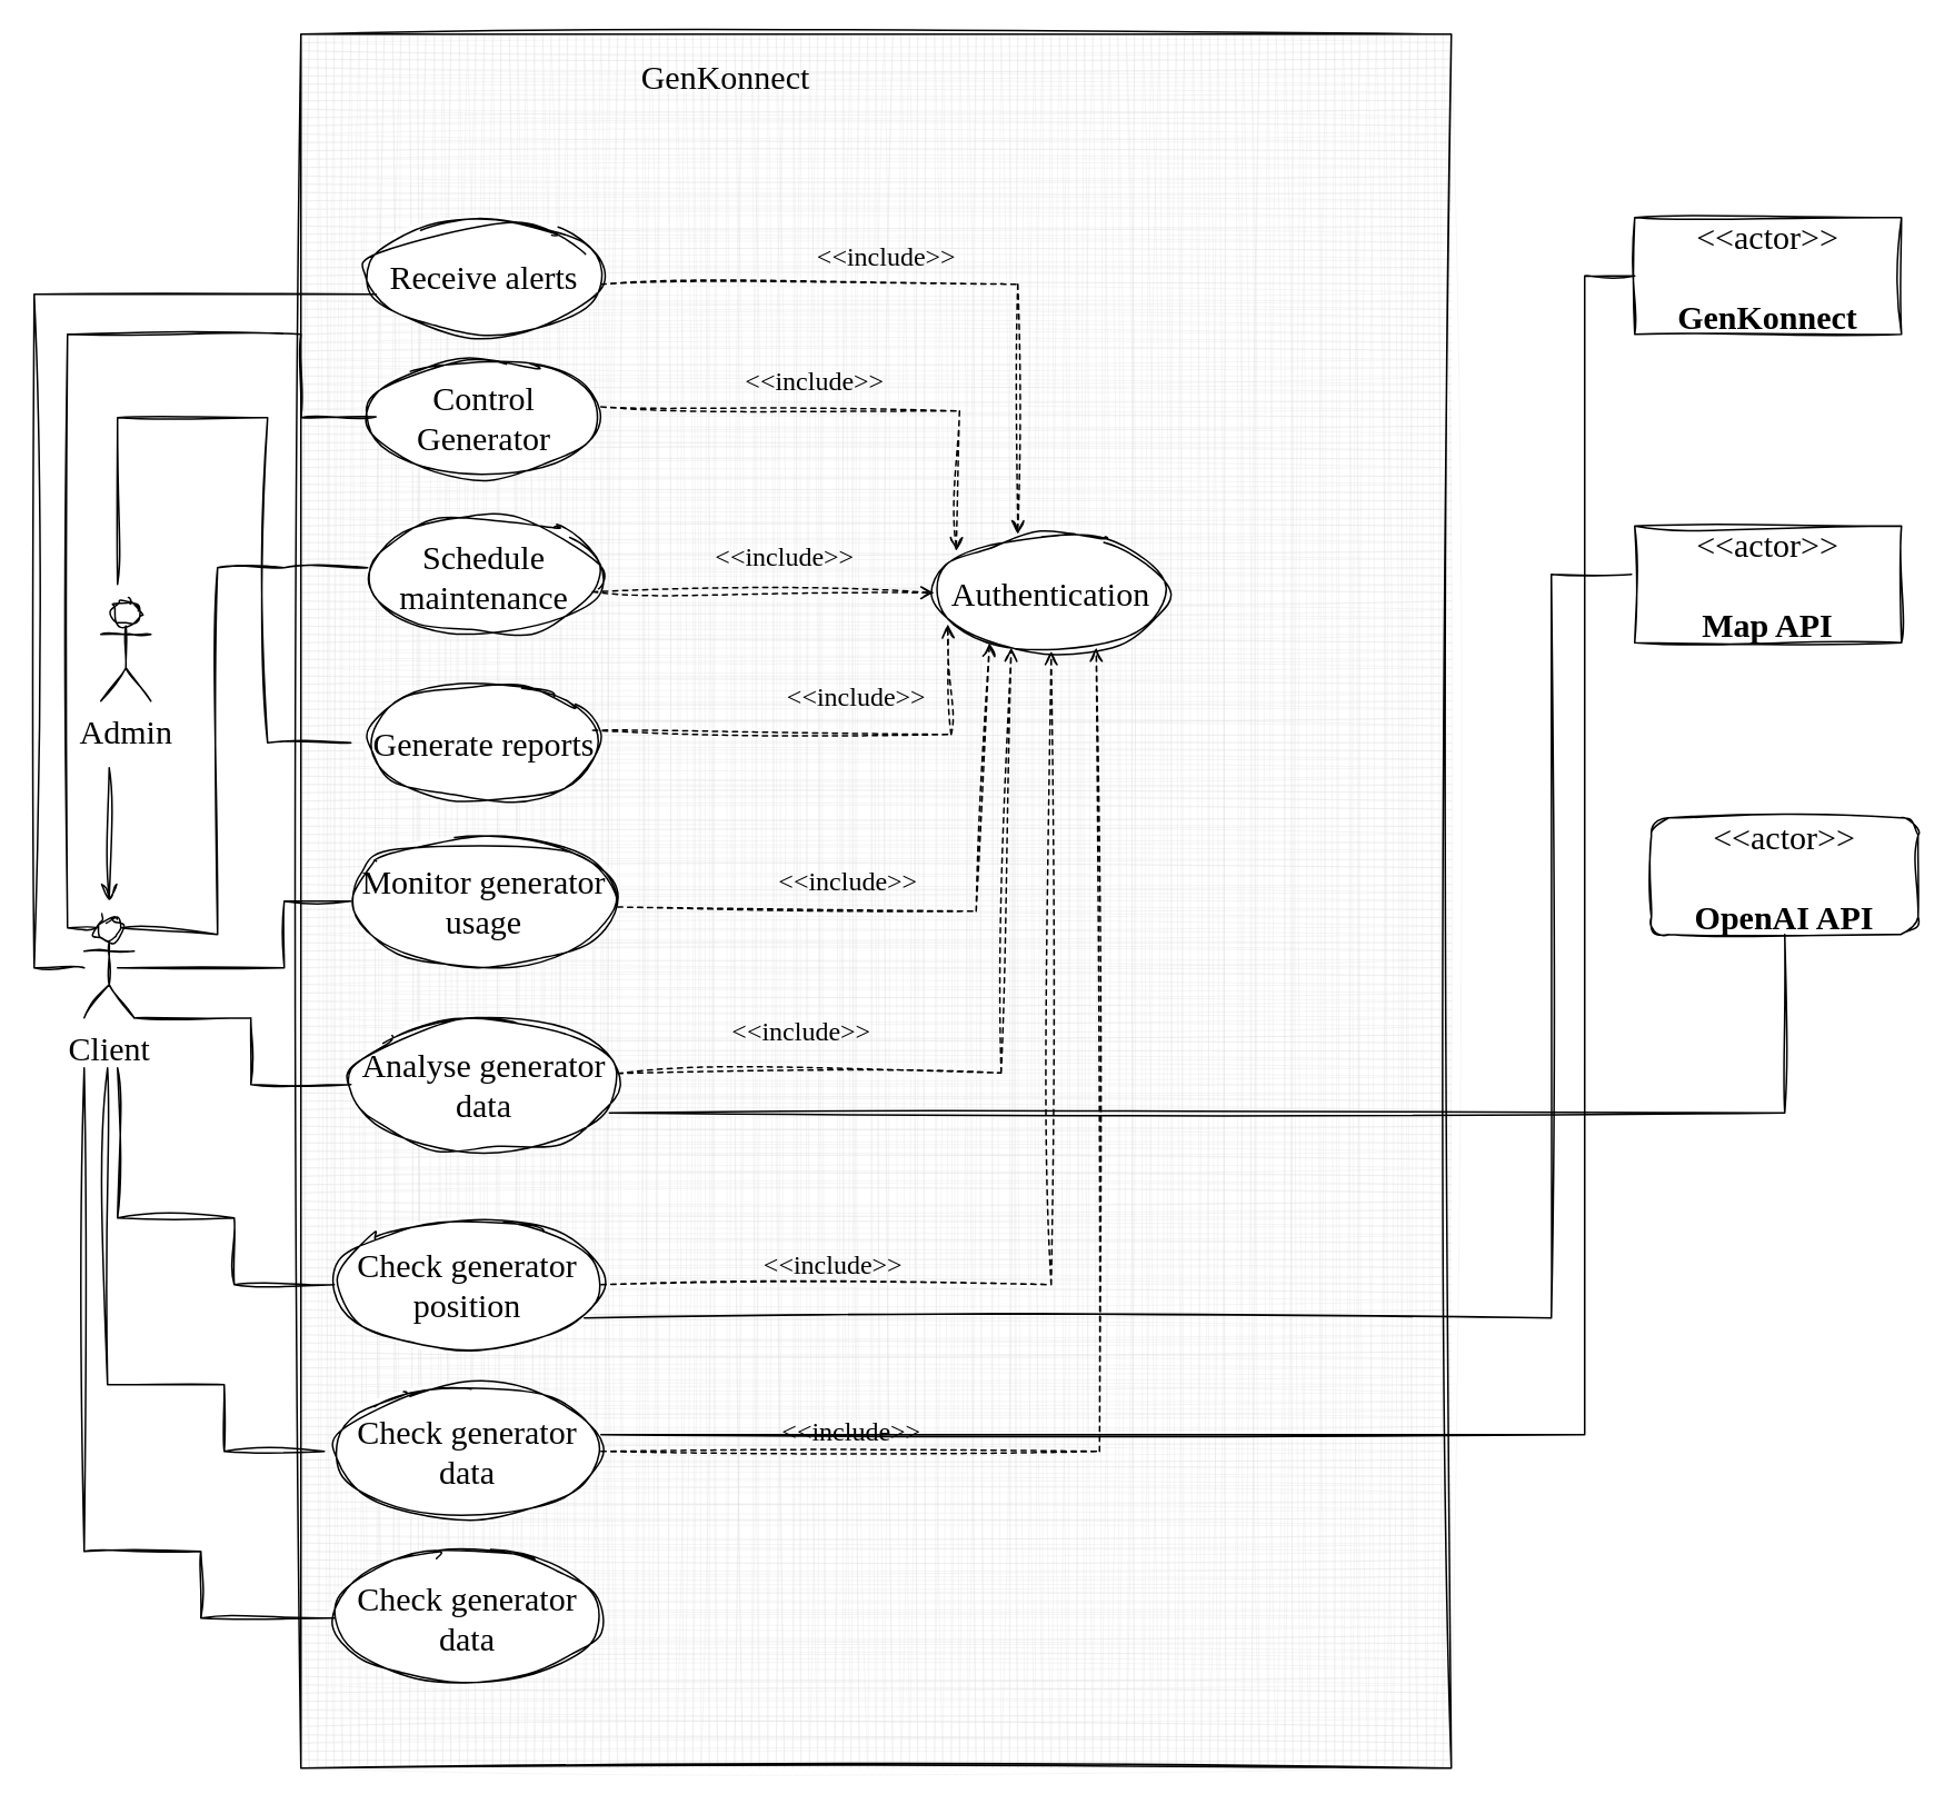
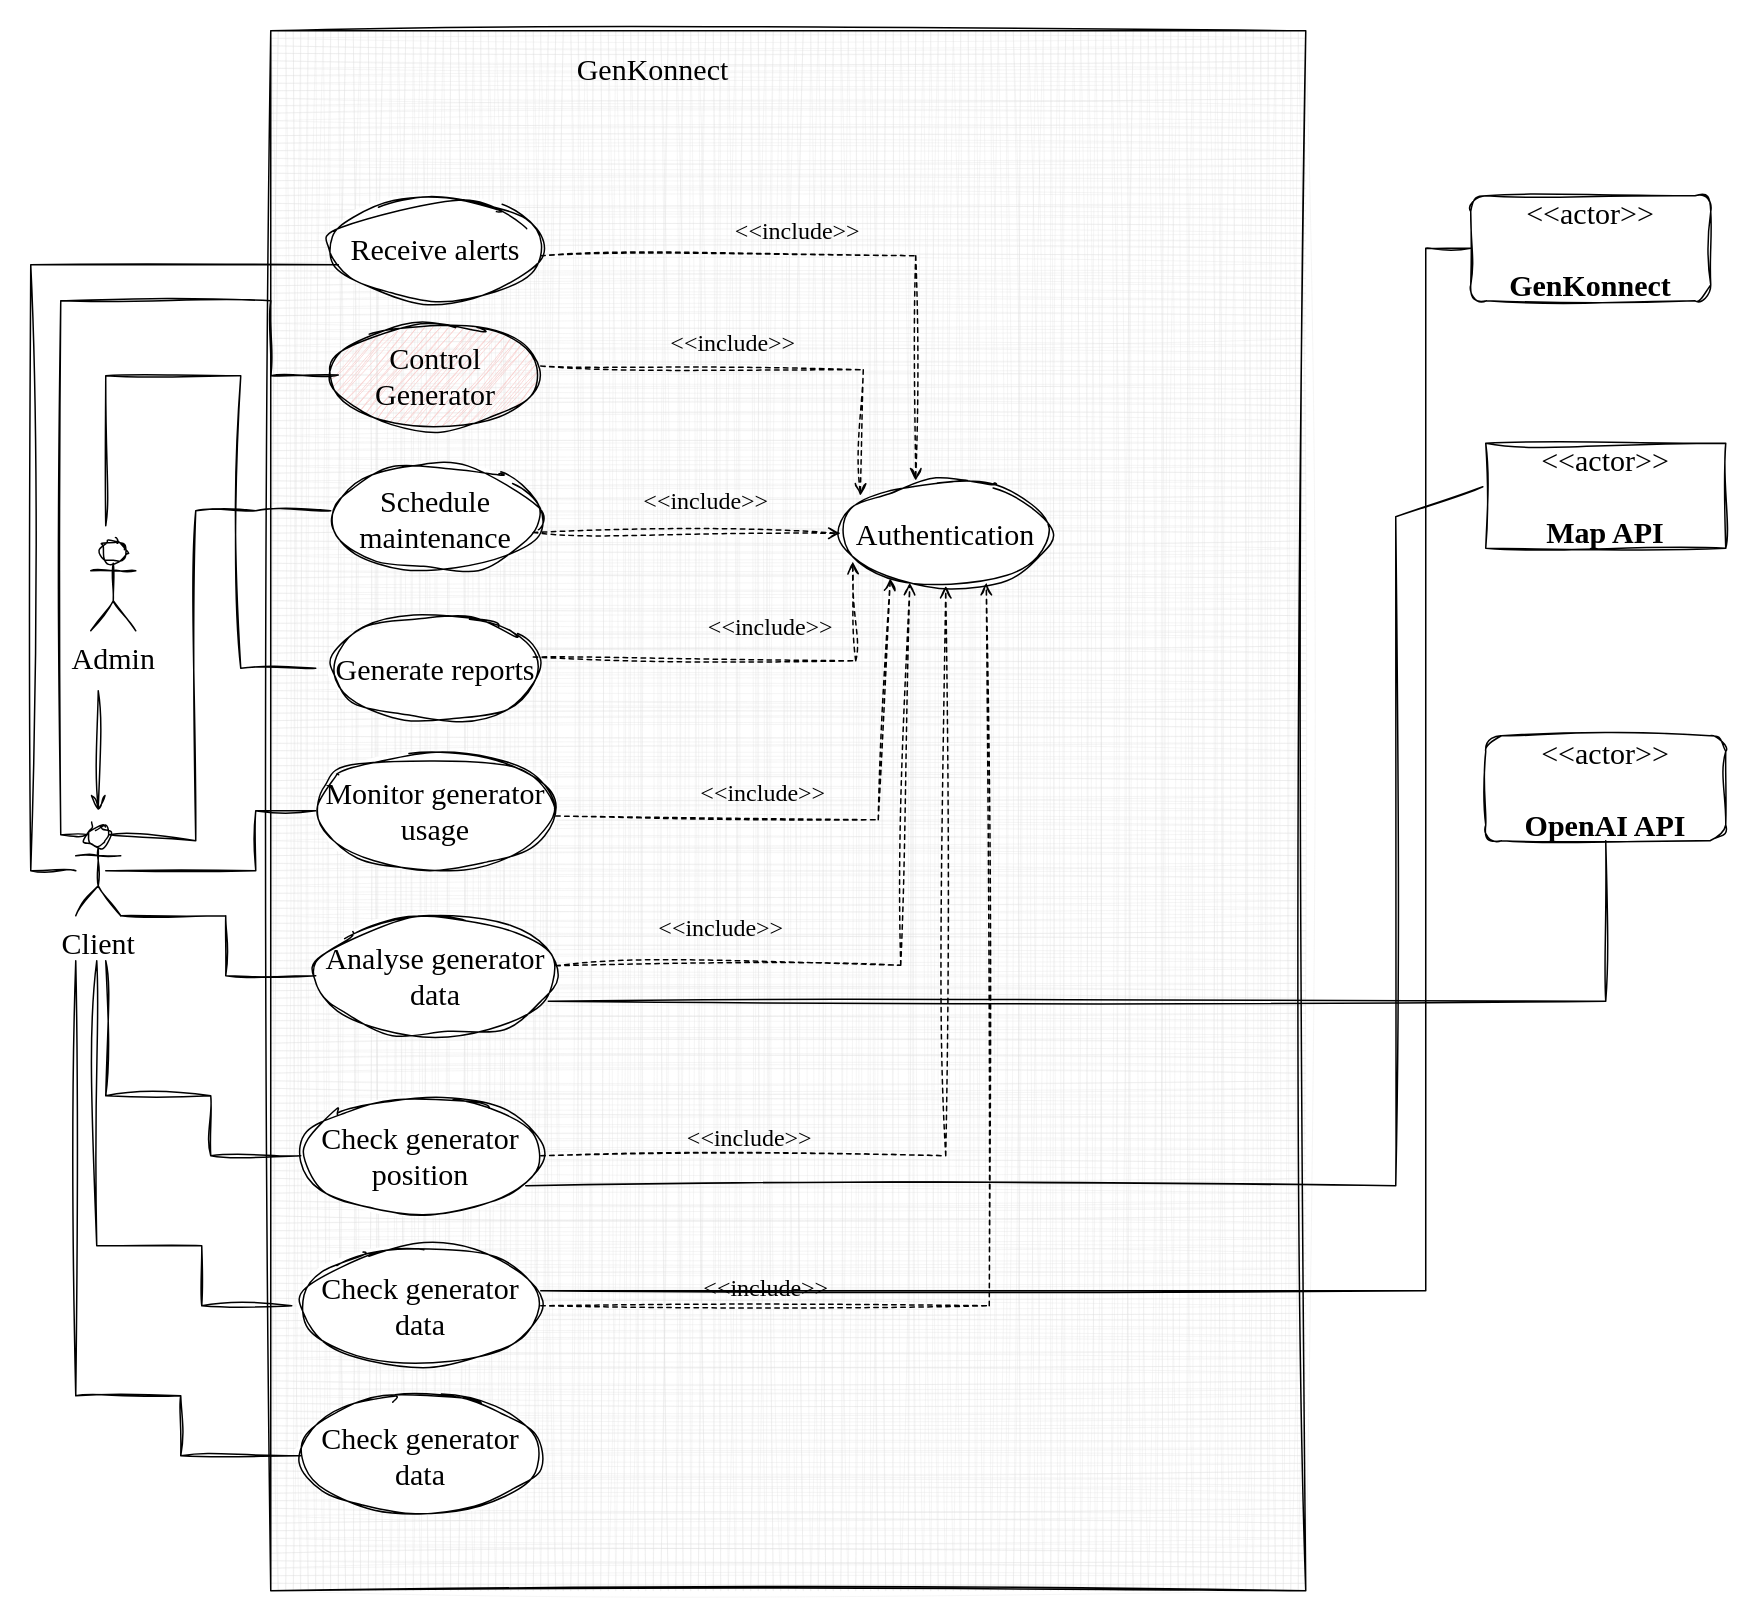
- <mxCell id="5" value="&amp;lt;&amp;lt;actor&amp;gt;&amp;gt;&lt;br&gt;&lt;br&gt;&lt;b&gt;GenKonnect&lt;/b&gt;" style="html=1;align=center;verticalAlign=middle;dashed=0;whiteSpace=wrap;sketch=1;hachureGap=4;jiggle=2;curveFitting=1;fontFamily=Architects Daughter;fontSource=https%3A%2F%2Ffonts.googleapis.com%2Fcss%3Ffamily%3DArchitects%2BDaughter;fontSize=20;" vertex="1" parent="1"><mxGeometry x="980" y="130" width="160" height="70" as="geometry" /></mxCell>
+ <mxCell id="5" value="&amp;lt;&amp;lt;actor&amp;gt;&amp;gt;&lt;br&gt;&lt;br&gt;&lt;b&gt;GenKonnect&lt;/b&gt;" style="html=1;align=center;verticalAlign=middle;dashed=0;whiteSpace=wrap;sketch=1;hachureGap=4;jiggle=2;curveFitting=1;fontFamily=Architects Daughter;fontSource=https%3A%2F%2Ffonts.googleapis.com%2Fcss%3Ffamily%3DArchitects%2BDaughter;fontSize=20;rounded=1;" vertex="1" parent="1"><mxGeometry x="980" y="130" width="160" height="70" as="geometry" /></mxCell>
- <mxCell id="10" value="Control Generator" style="ellipse;whiteSpace=wrap;html=1;sketch=1;hachureGap=4;jiggle=2;curveFitting=1;fontFamily=Architects Daughter;fontSource=https%3A%2F%2Ffonts.googleapis.com%2Fcss%3Ffamily%3DArchitects%2BDaughter;fontSize=20;" vertex="1" parent="1"><mxGeometry x="220" y="215" width="140" height="70" as="geometry" /></mxCell>
+ <mxCell id="10" value="Control Generator" style="ellipse;whiteSpace=wrap;html=1;sketch=1;hachureGap=4;jiggle=2;curveFitting=1;fontFamily=Architects Daughter;fontSource=https%3A%2F%2Ffonts.googleapis.com%2Fcss%3Ffamily%3DArchitects%2BDaughter;fontSize=20;fillColor=#f8cecc;" vertex="1" parent="1"><mxGeometry x="220" y="215" width="140" height="70" as="geometry" /></mxCell>
- <mxCell id="6" value="&amp;lt;&amp;lt;actor&amp;gt;&amp;gt;&lt;br&gt;&lt;br&gt;&lt;b&gt;Map API&lt;/b&gt;" style="html=1;align=center;verticalAlign=middle;dashed=0;whiteSpace=wrap;sketch=1;hachureGap=4;jiggle=2;curveFitting=1;fontFamily=Architects Daughter;fontSource=https%3A%2F%2Ffonts.googleapis.com%2Fcss%3Ffamily%3DArchitects%2BDaughter;fontSize=20;" vertex="1" parent="1"><mxGeometry x="980" y="315" width="160" height="70" as="geometry" /></mxCell>
+ <mxCell id="6" value="&amp;lt;&amp;lt;actor&amp;gt;&amp;gt;&lt;br&gt;&lt;br&gt;&lt;b&gt;Map API&lt;/b&gt;" style="html=1;align=center;verticalAlign=middle;dashed=0;whiteSpace=wrap;sketch=1;hachureGap=4;jiggle=2;curveFitting=1;fontFamily=Architects Daughter;fontSource=https%3A%2F%2Ffonts.googleapis.com%2Fcss%3Ffamily%3DArchitects%2BDaughter;fontSize=20;" vertex="1" parent="1"><mxGeometry x="990" y="295" width="160" height="70" as="geometry" /></mxCell>
